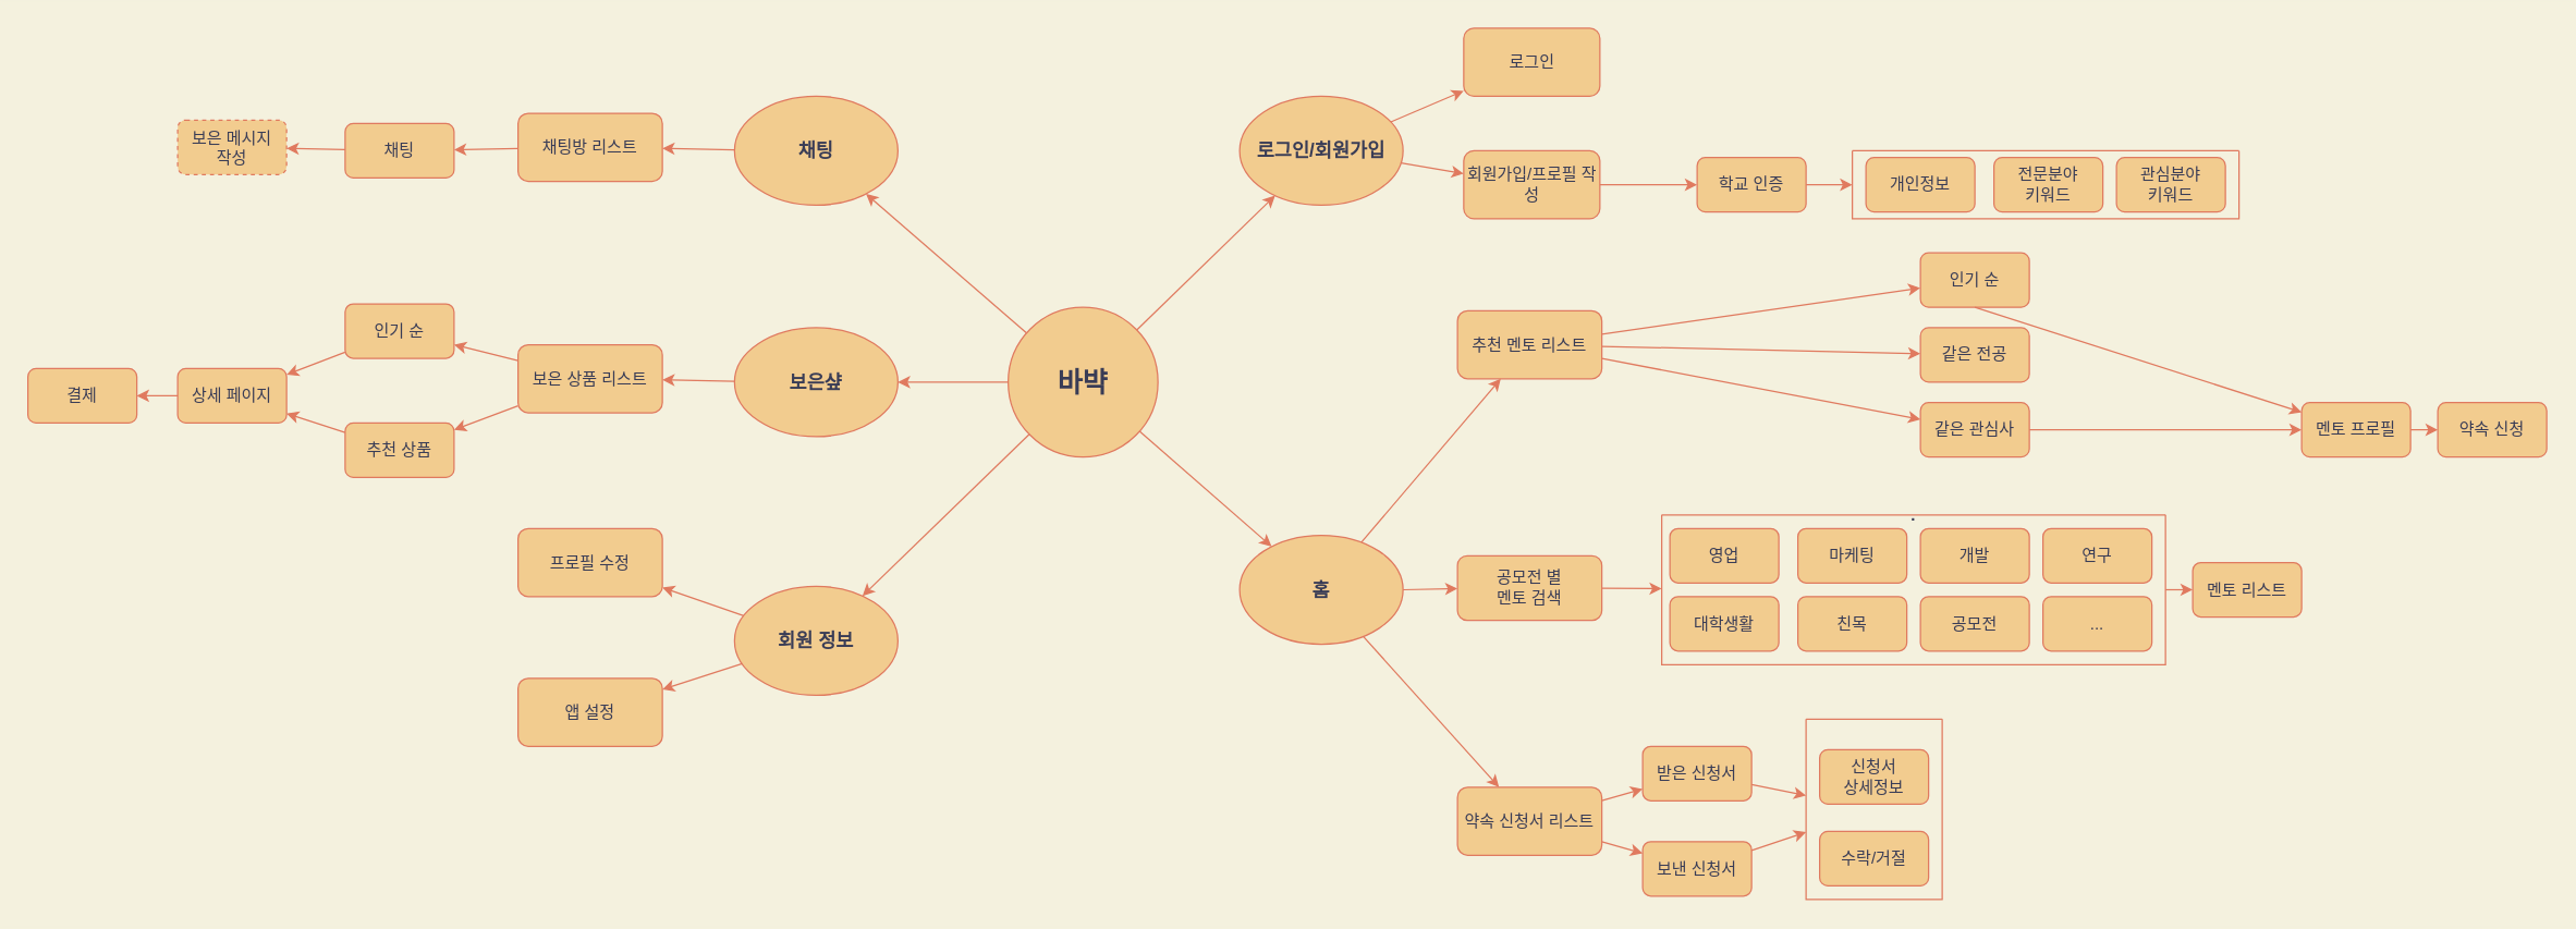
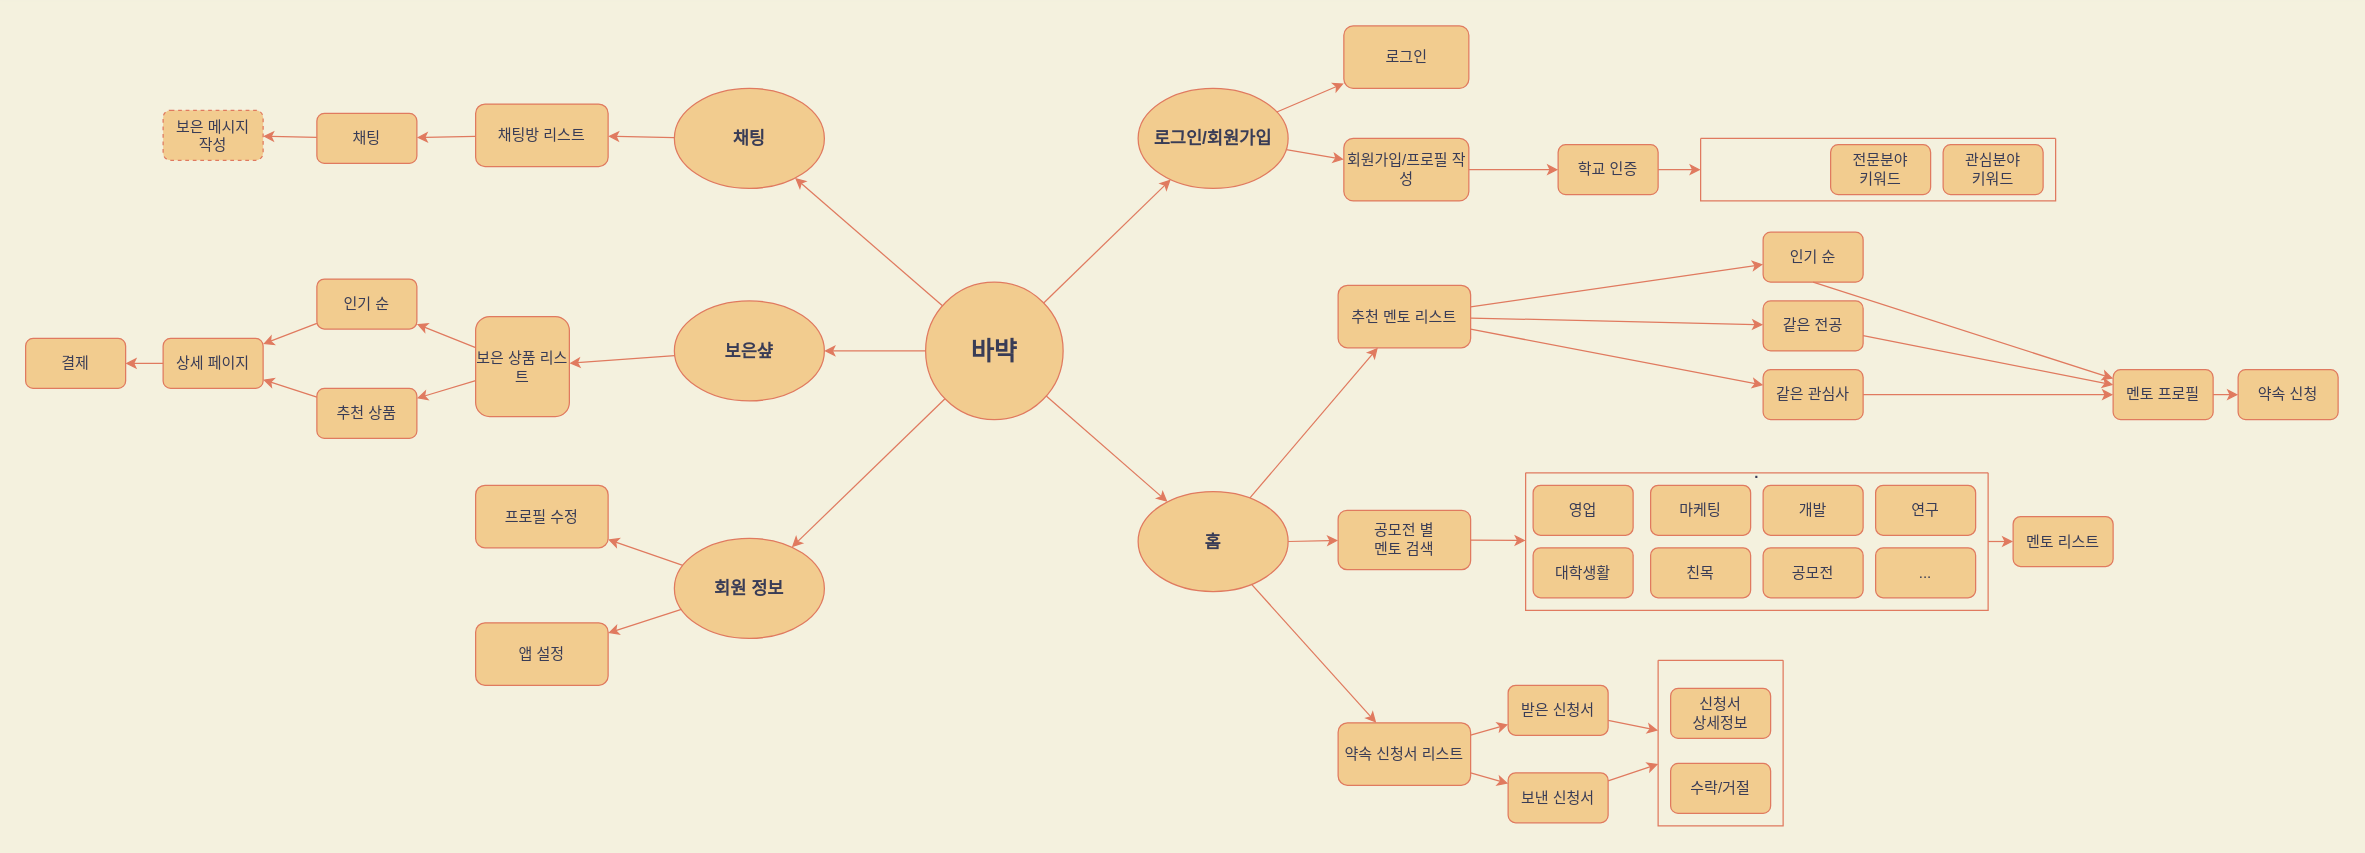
- <mxCell id="40" value="개인정보" style="rounded=1;whiteSpace=wrap;html=1;fillColor=#F2CC8F;strokeColor=#E07A5F;fontColor=#393C56;" vertex="1" parent="39"><mxGeometry x="10" y="5" width="80" height="40" as="geometry" /></mxCell>
- <mxCell id="54" value="보은 상품 리스트" style="rounded=1;whiteSpace=wrap;html=1;fillColor=#F2CC8F;strokeColor=#E07A5F;fontColor=#393C56;" vertex="1" parent="1"><mxGeometry x="380" y="252.5" width="106" height="50" as="geometry" /></mxCell>
+ <mxCell id="54" value="보은 상품 리스트" style="rounded=1;whiteSpace=wrap;html=1;fillColor=#F2CC8F;strokeColor=#E07A5F;fontColor=#393C56;" vertex="1" parent="1"><mxGeometry x="380" y="252.5" width="75" height="80" as="geometry" /></mxCell>
+ <mxCell id="80" value="" style="endArrow=classic;html=1;fontColor=#393C56;strokeColor=#E07A5F;fillColor=#F2CC8F;" edge="1" parent="1" source="15" target="78"><mxGeometry width="50" height="50" relative="1" as="geometry"><mxPoint x="1415" y="235" as="sourcePoint" /><mxPoint x="1710" y="250" as="targetPoint" /></mxGeometry></mxCell>
